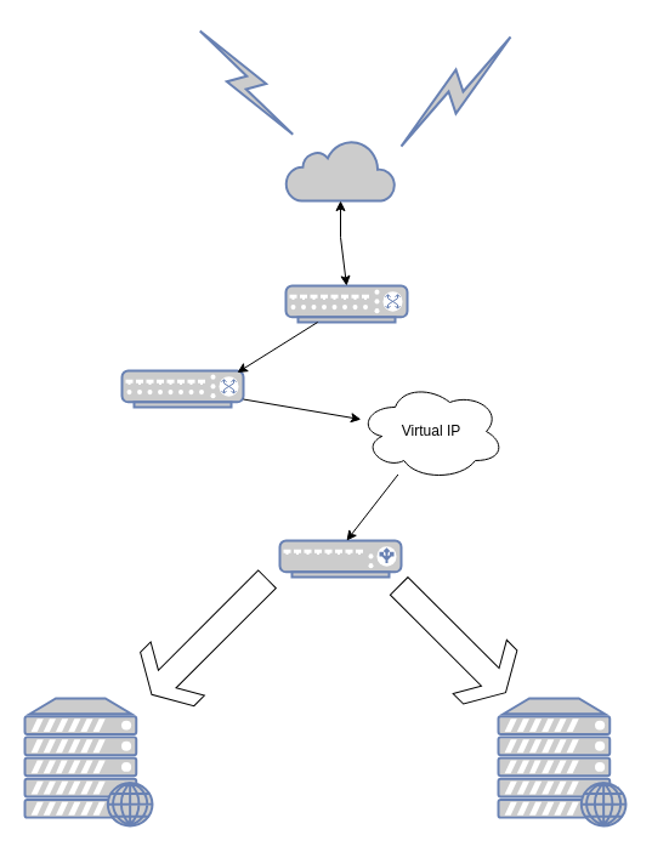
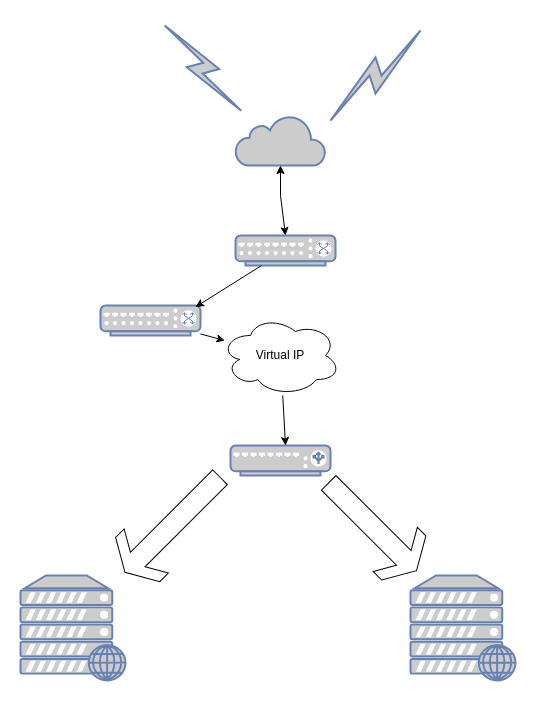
- <mxCell id="11" value="Virtual IP" style="ellipse;shape=cloud;whiteSpace=wrap;html=1;" vertex="1" parent="1"><mxGeometry x="295" y="315" width="120" height="80" as="geometry" /></mxCell>
+ <mxCell id="11" value="Virtual IP" style="ellipse;shape=cloud;whiteSpace=wrap;html=1;" vertex="1" parent="1"><mxGeometry x="220" y="315" width="120" height="80" as="geometry" /></mxCell>
